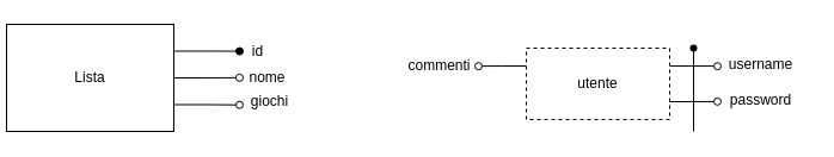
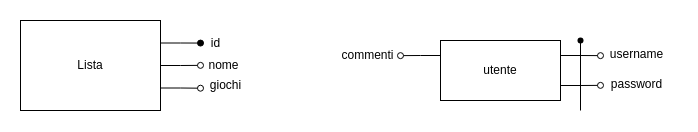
- <mxCell id="5" value="Lista" style="rounded=0;whiteSpace=wrap;html=1;" vertex="1" parent="1"><mxGeometry x="5" y="20" width="140" height="90" as="geometry" /></mxCell>
+ <mxCell id="5" value="Lista" style="rounded=0;whiteSpace=wrap;html=1;" vertex="1" parent="1"><mxGeometry x="20" y="20" width="140" height="90" as="geometry" /></mxCell>
- <mxCell id="12" value="utente" style="rounded=0;whiteSpace=wrap;html=1;dashed=1;" vertex="1" parent="1"><mxGeometry x="440" y="40" width="120" height="60" as="geometry" /></mxCell>
+ <mxCell id="12" value="utente" style="rounded=0;whiteSpace=wrap;html=1;" vertex="1" parent="1"><mxGeometry x="440" y="40" width="120" height="60" as="geometry" /></mxCell>
